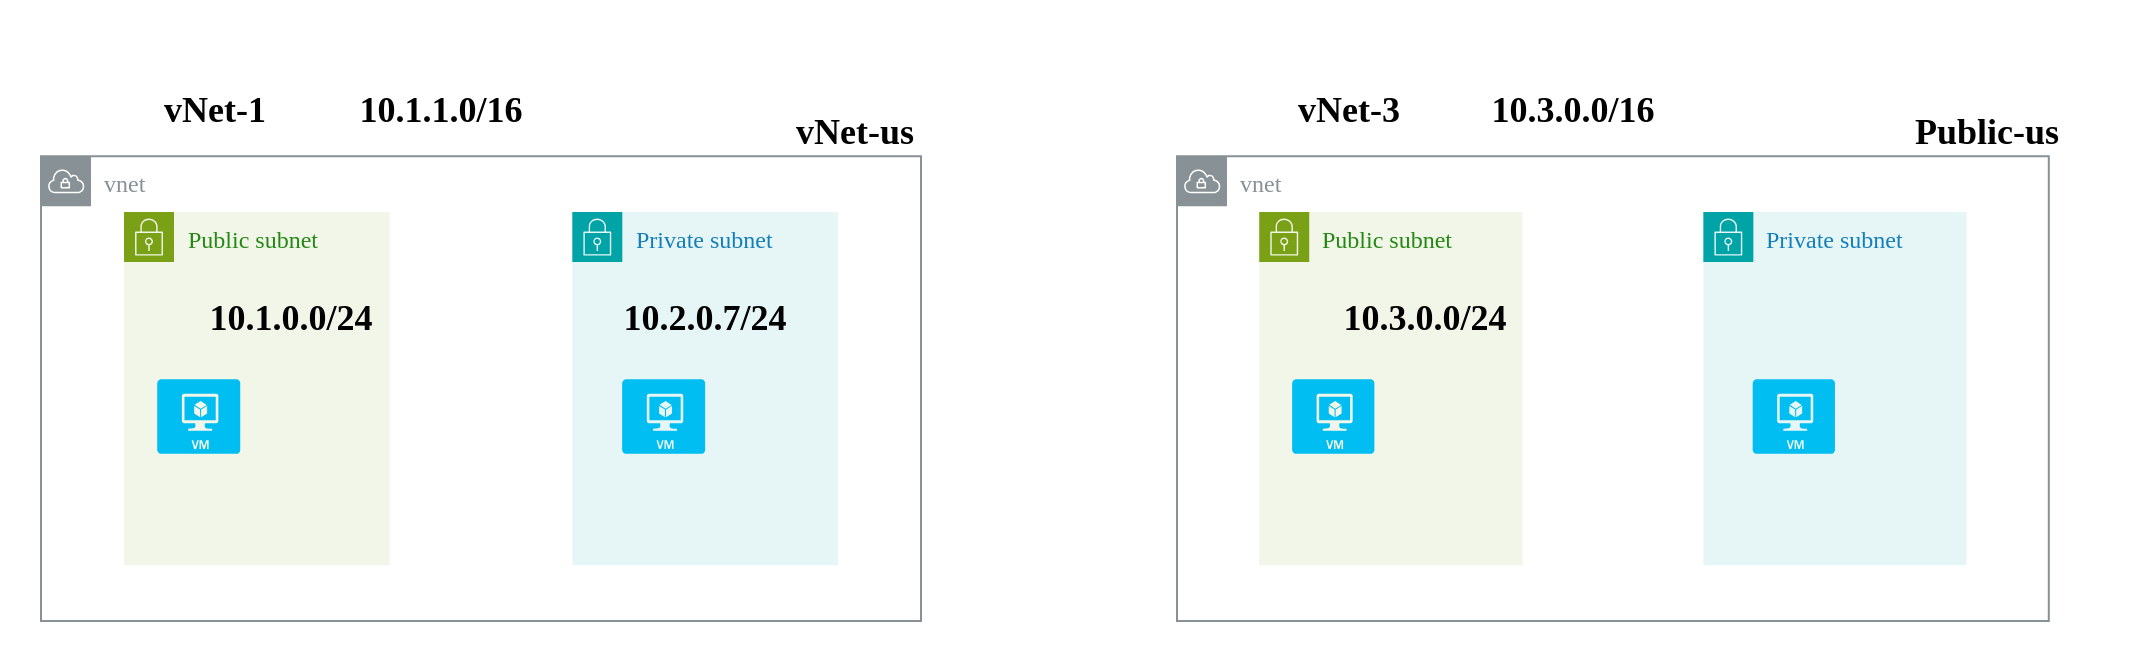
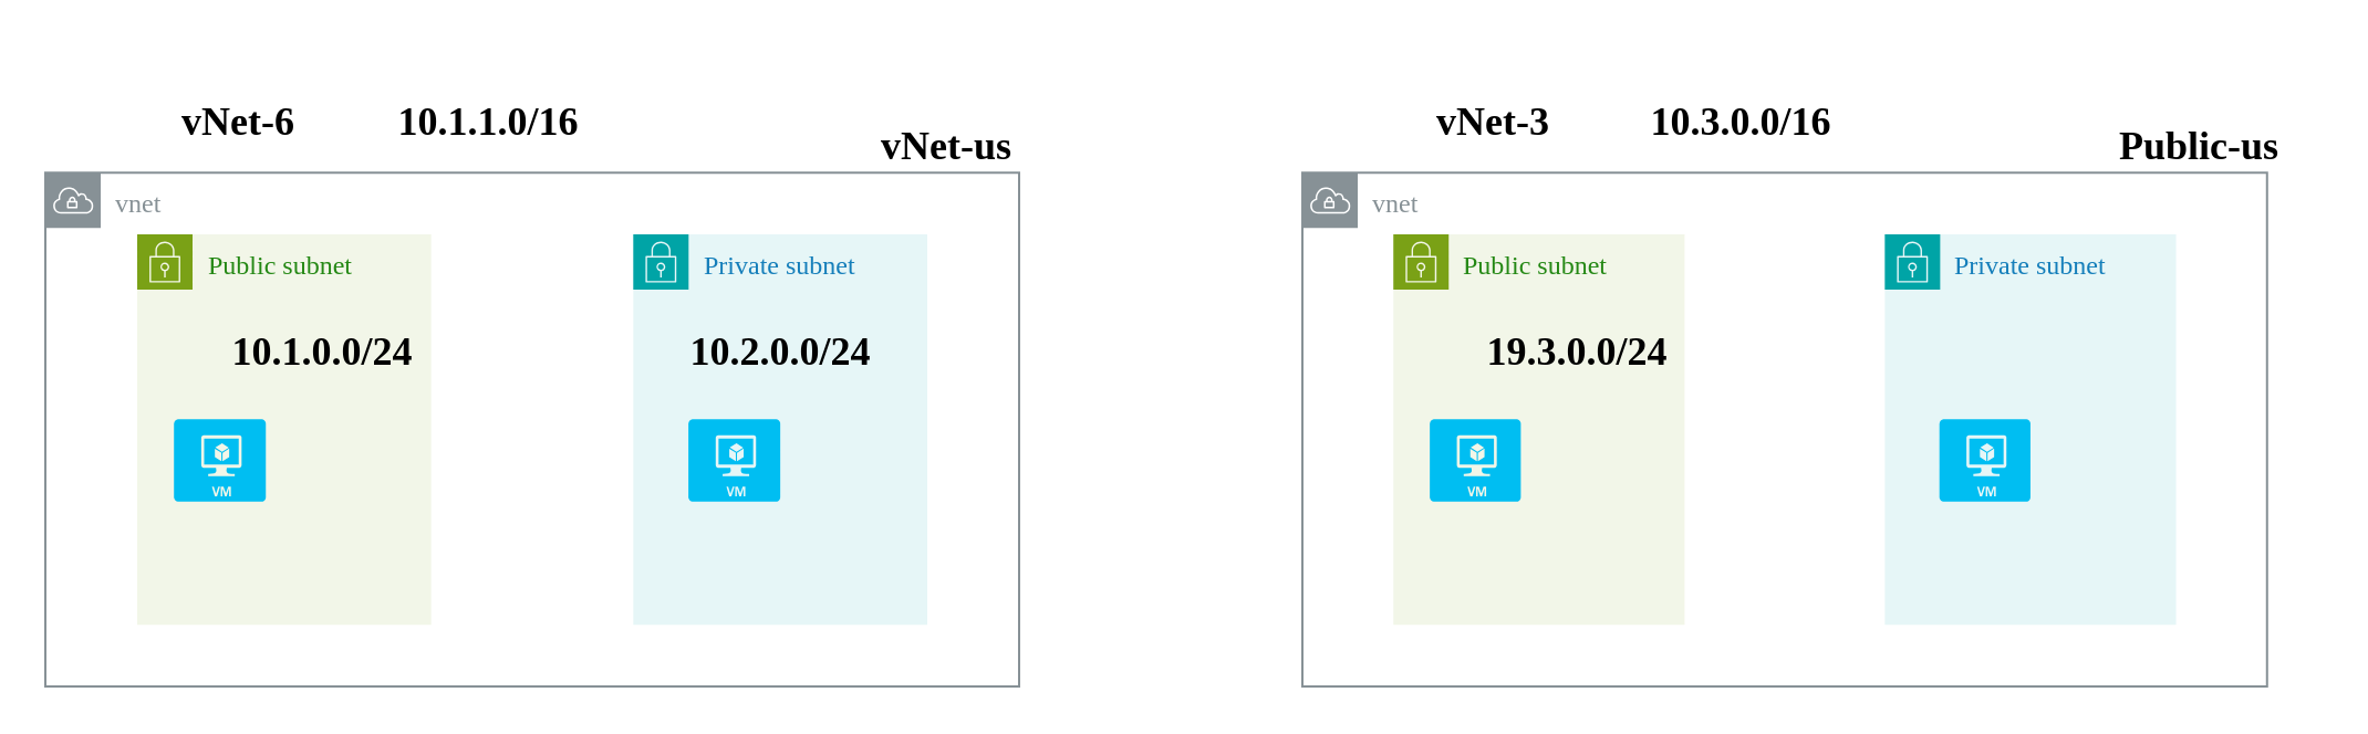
- <mxCell id="5" value="&lt;h2&gt;&lt;b&gt;&lt;font face=&quot;Verdana&quot;&gt;vNet-1&lt;/font&gt;&lt;/b&gt;&lt;/h2&gt;" style="text;html=1;align=center;verticalAlign=middle;resizable=0;points=[];autosize=1;strokeColor=none;fillColor=none;fontFamily=Architects Daughter;fontSource=https%3A%2F%2Ffonts.googleapis.com%2Fcss%3Ffamily%3DArchitects%2BDaughter;" parent="2" vertex="1"><mxGeometry x="41.509" width="90" height="70" as="geometry" /></mxCell>
+ <mxCell id="5" value="&lt;h2&gt;&lt;b&gt;&lt;font face=&quot;Verdana&quot;&gt;vNet-6&lt;/font&gt;&lt;/b&gt;&lt;/h2&gt;" style="text;html=1;align=center;verticalAlign=middle;resizable=0;points=[];autosize=1;strokeColor=none;fillColor=none;fontFamily=Architects Daughter;fontSource=https%3A%2F%2Ffonts.googleapis.com%2Fcss%3Ffamily%3DArchitects%2BDaughter;" parent="2" vertex="1"><mxGeometry x="41.509" width="90" height="70" as="geometry" /></mxCell>
- <mxCell id="12" value="&lt;h2&gt;&lt;b&gt;&lt;font face=&quot;Verdana&quot;&gt;10.2.0.7/24&lt;/font&gt;&lt;/b&gt;&lt;/h2&gt;" style="text;html=1;align=center;verticalAlign=middle;resizable=0;points=[];autosize=1;strokeColor=none;fillColor=none;fontFamily=Architects Daughter;fontSource=https%3A%2F%2Ffonts.googleapis.com%2Fcss%3Ffamily%3DArchitects%2BDaughter;" parent="2" vertex="1"><mxGeometry x="257.358" y="104.103" width="150" height="70" as="geometry" /></mxCell>
+ <mxCell id="12" value="&lt;h2&gt;&lt;b&gt;&lt;font face=&quot;Verdana&quot;&gt;10.2.0.0/24&lt;/font&gt;&lt;/b&gt;&lt;/h2&gt;" style="text;html=1;align=center;verticalAlign=middle;resizable=0;points=[];autosize=1;strokeColor=none;fillColor=none;fontFamily=Architects Daughter;fontSource=https%3A%2F%2Ffonts.googleapis.com%2Fcss%3Ffamily%3DArchitects%2BDaughter;" parent="2" vertex="1"><mxGeometry x="257.358" y="104.103" width="150" height="70" as="geometry" /></mxCell>
- <mxCell id="19" value="&lt;h2&gt;&lt;b&gt;&lt;font face=&quot;Verdana&quot;&gt;10.3.0.0/24&lt;/font&gt;&lt;/b&gt;&lt;/h2&gt;" style="text;html=1;align=center;verticalAlign=middle;resizable=0;points=[];autosize=1;strokeColor=none;fillColor=none;fontFamily=Architects Daughter;fontSource=https%3A%2F%2Ffonts.googleapis.com%2Fcss%3Ffamily%3DArchitects%2BDaughter;" parent="17" vertex="1"><mxGeometry x="8.224" y="18.59" width="150" height="70" as="geometry" /></mxCell>
+ <mxCell id="19" value="&lt;h2&gt;&lt;b&gt;&lt;font face=&quot;Verdana&quot;&gt;19.3.0.0/24&lt;/font&gt;&lt;/b&gt;&lt;/h2&gt;" style="text;html=1;align=center;verticalAlign=middle;resizable=0;points=[];autosize=1;strokeColor=none;fillColor=none;fontFamily=Architects Daughter;fontSource=https%3A%2F%2Ffonts.googleapis.com%2Fcss%3Ffamily%3DArchitects%2BDaughter;" parent="17" vertex="1"><mxGeometry x="8.224" y="18.59" width="150" height="70" as="geometry" /></mxCell>
